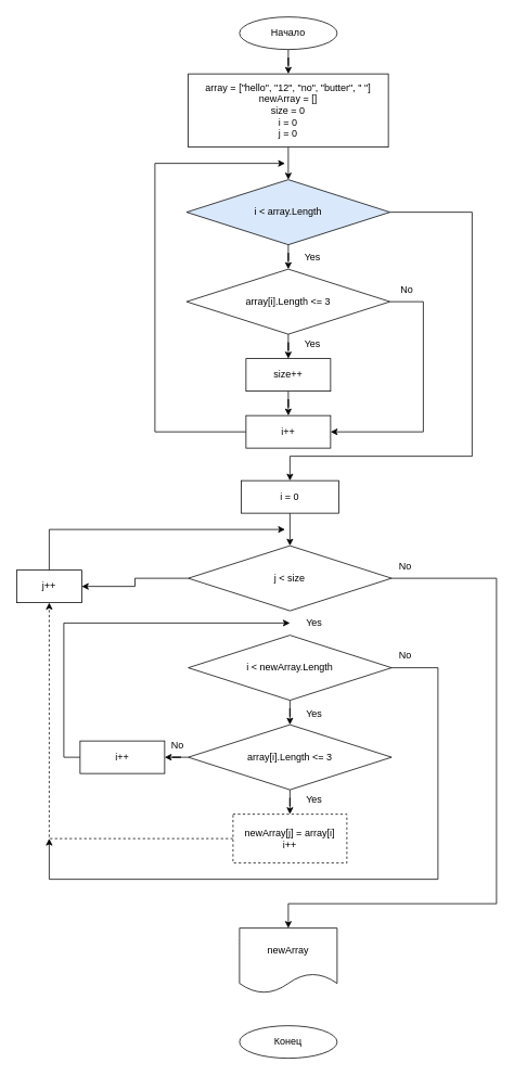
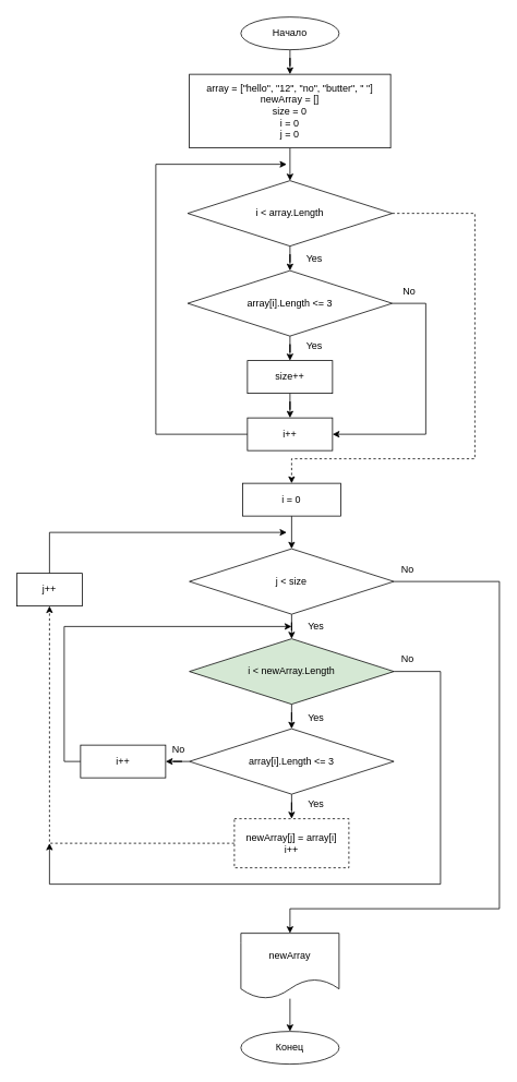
- <mxCell id="8" value="i &amp;lt; array.Length" style="rhombus;whiteSpace=wrap;html=1;fillColor=#dae8fc;" vertex="1" parent="1"><mxGeometry x="229" y="220" width="250" height="80" as="geometry" /></mxCell>
+ <mxCell id="8" value="i &amp;lt; array.Length" style="rhombus;whiteSpace=wrap;html=1;" vertex="1" parent="1"><mxGeometry x="229" y="220" width="250" height="80" as="geometry" /></mxCell>
- <mxCell id="7" style="edgeStyle=orthogonalEdgeStyle;rounded=0;orthogonalLoop=1;jettySize=auto;html=1;entryX=0.5;entryY=0;entryDx=0;entryDy=0;" edge="1" parent="1" source="8" target="31"><mxGeometry relative="1" as="geometry"><mxPoint x="348" y="630" as="targetPoint" /><Array as="points"><mxPoint x="580" y="260" /><mxPoint x="580" y="560" /><mxPoint x="356" y="560" /></Array></mxGeometry></mxCell>
+ <mxCell id="7" style="edgeStyle=orthogonalEdgeStyle;rounded=0;orthogonalLoop=1;jettySize=auto;html=1;entryX=0.5;entryY=0;entryDx=0;entryDy=0;dashed=1;" edge="1" parent="1" source="8" target="31"><mxGeometry relative="1" as="geometry"><mxPoint x="348" y="630" as="targetPoint" /><Array as="points"><mxPoint x="580" y="260" /><mxPoint x="580" y="560" /><mxPoint x="356" y="560" /></Array></mxGeometry></mxCell>
- <mxCell id="19" value="" style="edgeStyle=orthogonalEdgeStyle;rounded=0;orthogonalLoop=1;jettySize=auto;html=1;" edge="1" parent="1" source="21" target="40"><mxGeometry relative="1" as="geometry" /></mxCell>
+ <mxCell id="19" value="" style="edgeStyle=orthogonalEdgeStyle;rounded=0;orthogonalLoop=1;jettySize=auto;html=1;" edge="1" parent="1" source="21" target="34"><mxGeometry relative="1" as="geometry" /></mxCell>
- <mxCell id="34" value="i &amp;lt; newArray.Length" style="rhombus;whiteSpace=wrap;html=1;" vertex="1" parent="1"><mxGeometry x="231" y="780" width="250" height="80" as="geometry" /></mxCell>
+ <mxCell id="34" value="i &amp;lt; newArray.Length" style="rhombus;whiteSpace=wrap;html=1;fillColor=#d5e8d4;" vertex="1" parent="1"><mxGeometry x="231" y="780" width="250" height="80" as="geometry" /></mxCell>
+ <mxCell id="41" value="" style="edgeStyle=orthogonalEdgeStyle;rounded=0;orthogonalLoop=1;jettySize=auto;html=1;" edge="1" parent="1" source="42" target="44"><mxGeometry relative="1" as="geometry" /></mxCell>
